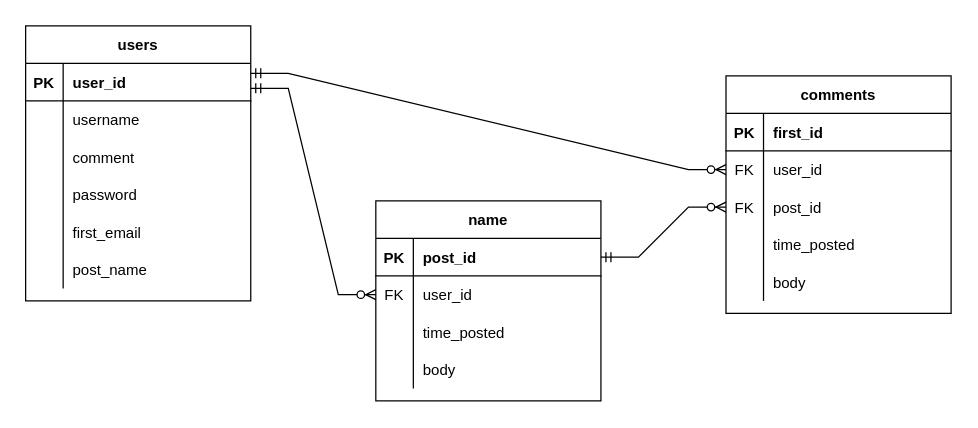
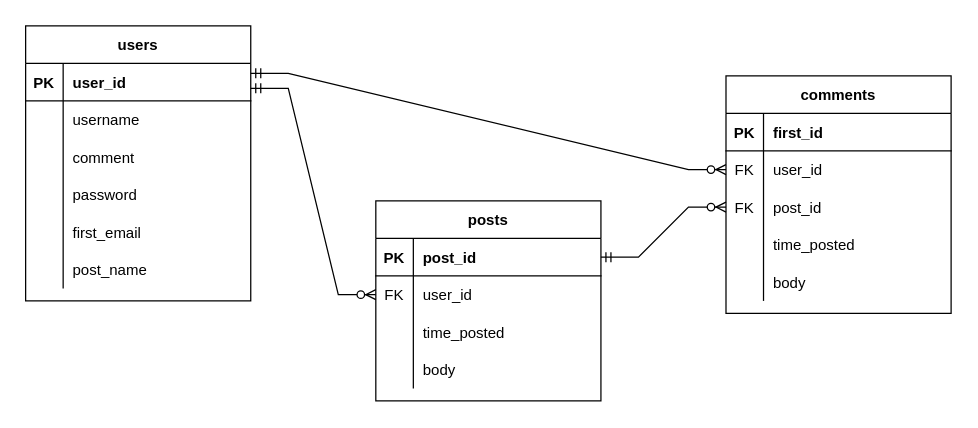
- <mxCell id="21" value="name" style="shape=table;startSize=30;container=1;collapsible=1;childLayout=tableLayout;fixedRows=1;rowLines=0;fontStyle=1;align=center;resizeLast=1;" parent="1" vertex="1"><mxGeometry x="300" y="160" width="180" height="160" as="geometry" /></mxCell>
+ <mxCell id="21" value="posts" style="shape=table;startSize=30;container=1;collapsible=1;childLayout=tableLayout;fixedRows=1;rowLines=0;fontStyle=1;align=center;resizeLast=1;" parent="1" vertex="1"><mxGeometry x="300" y="160" width="180" height="160" as="geometry" /></mxCell>
